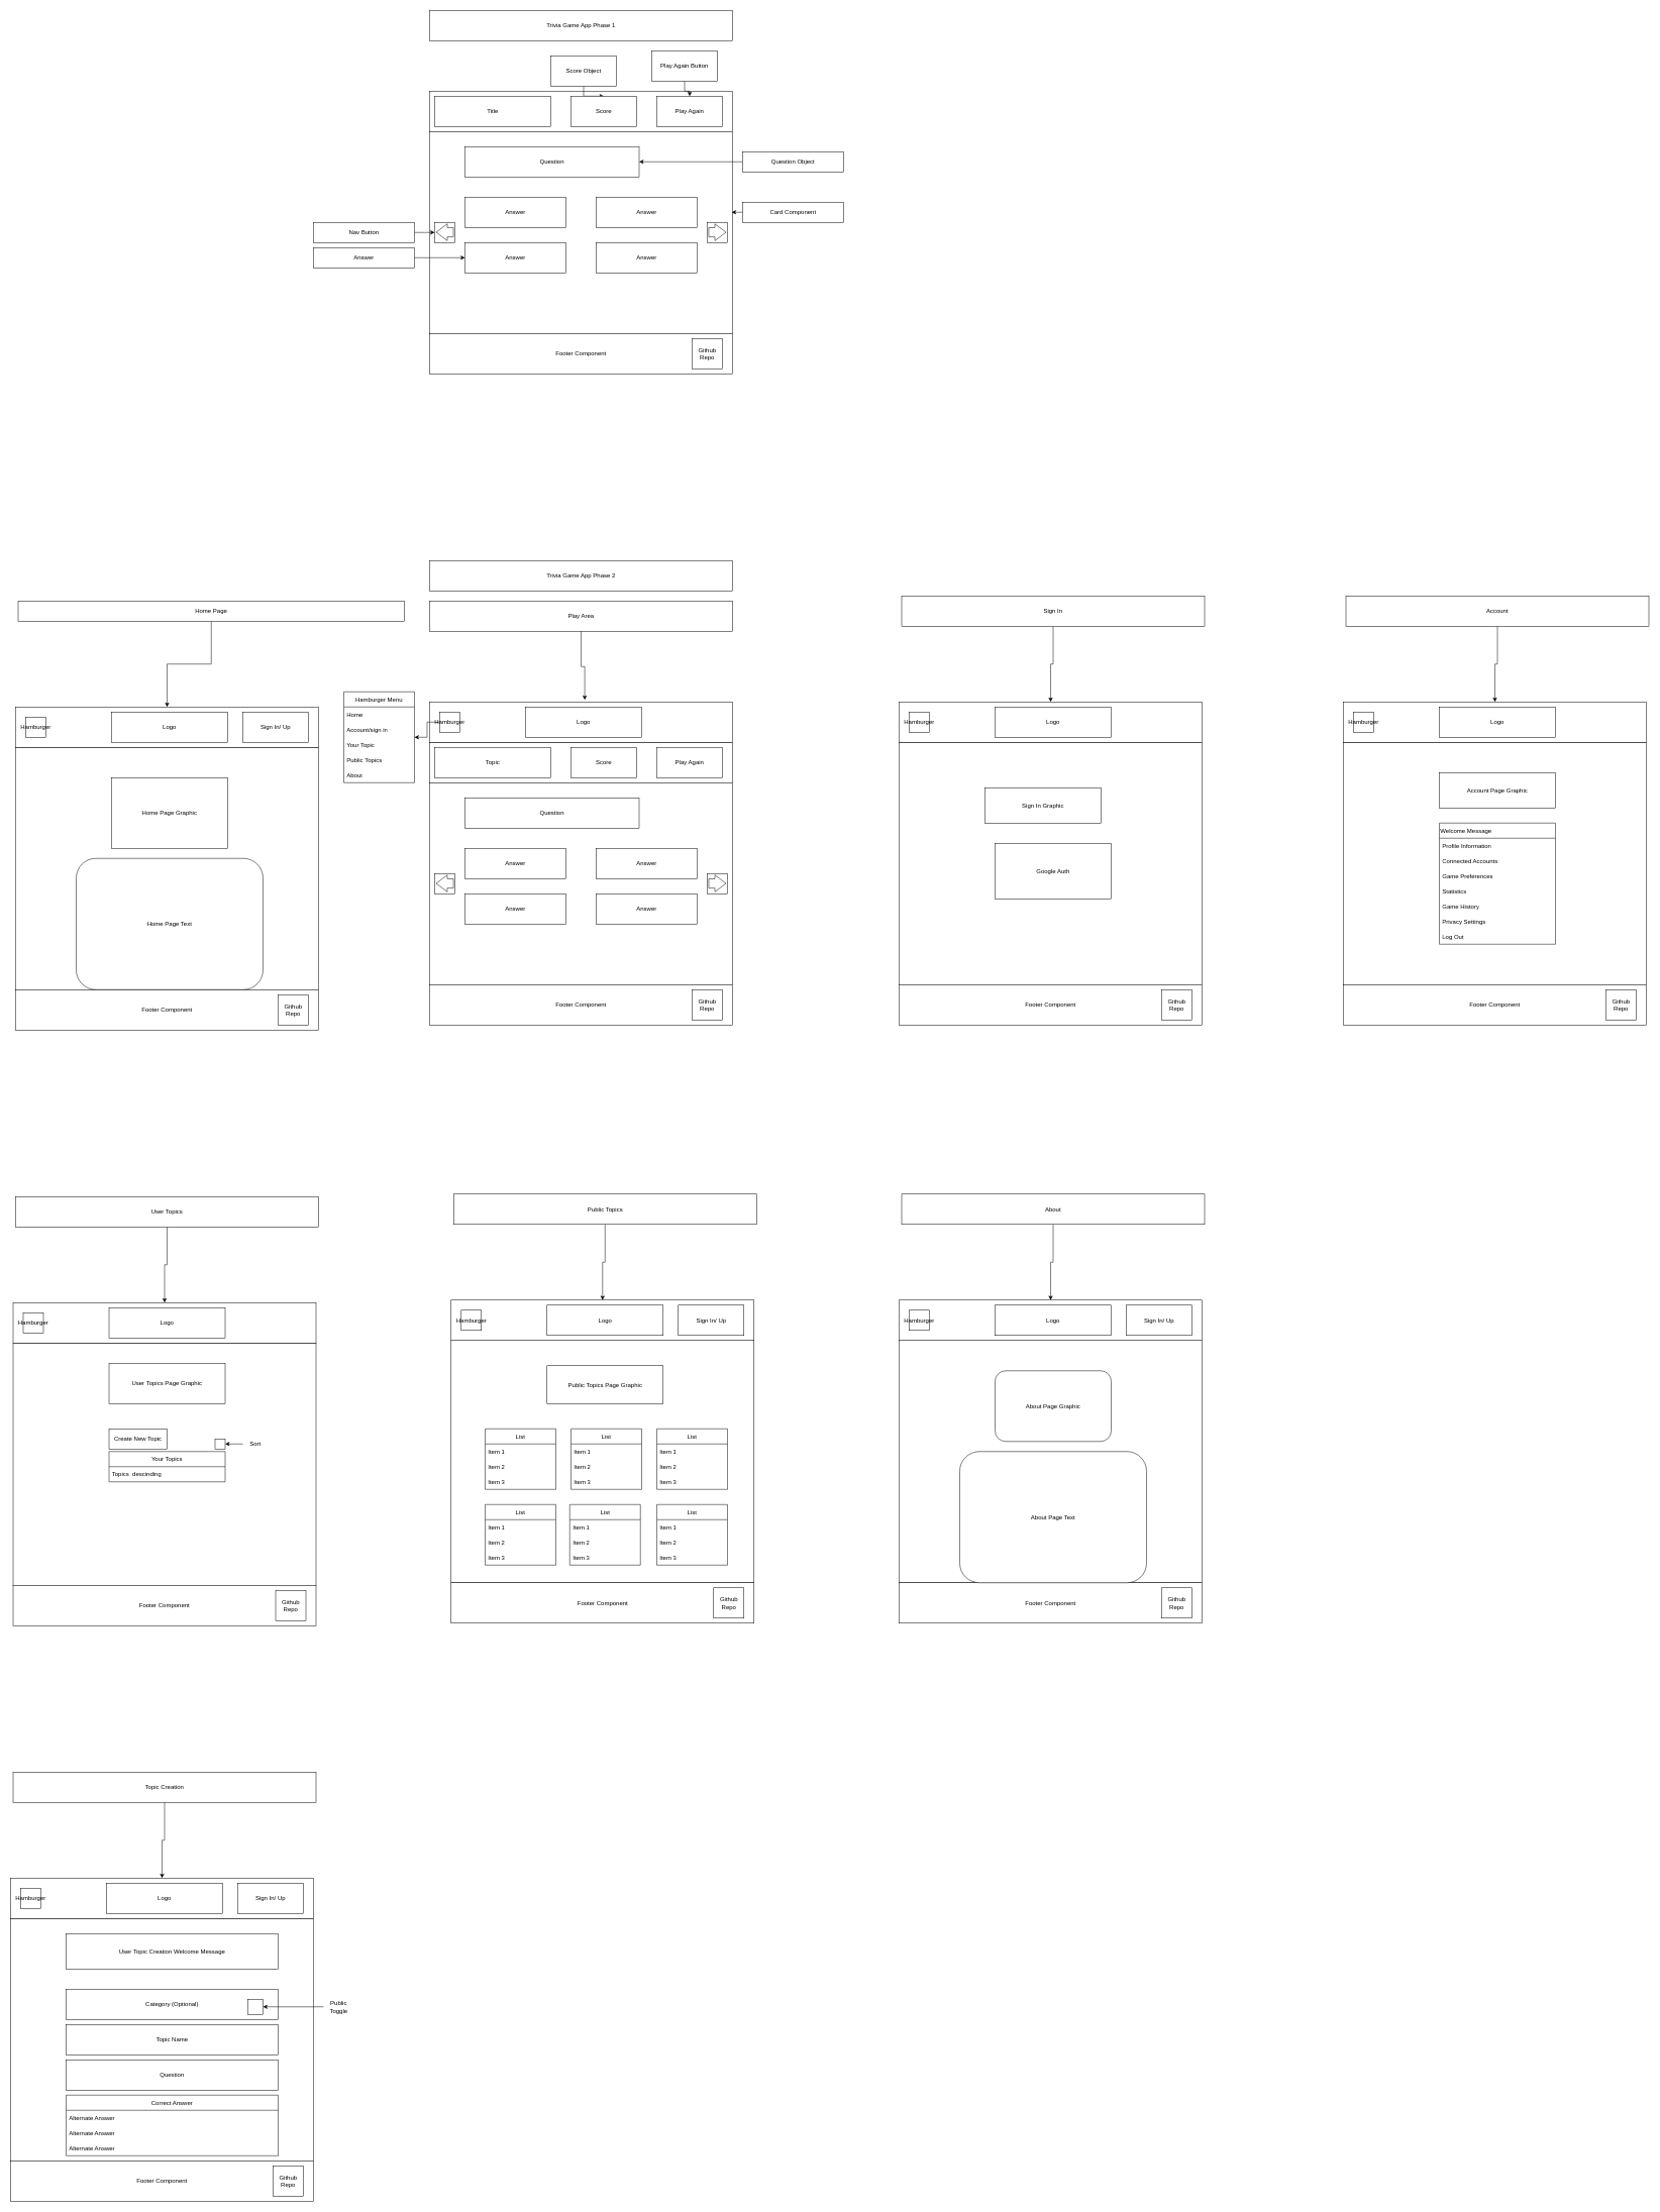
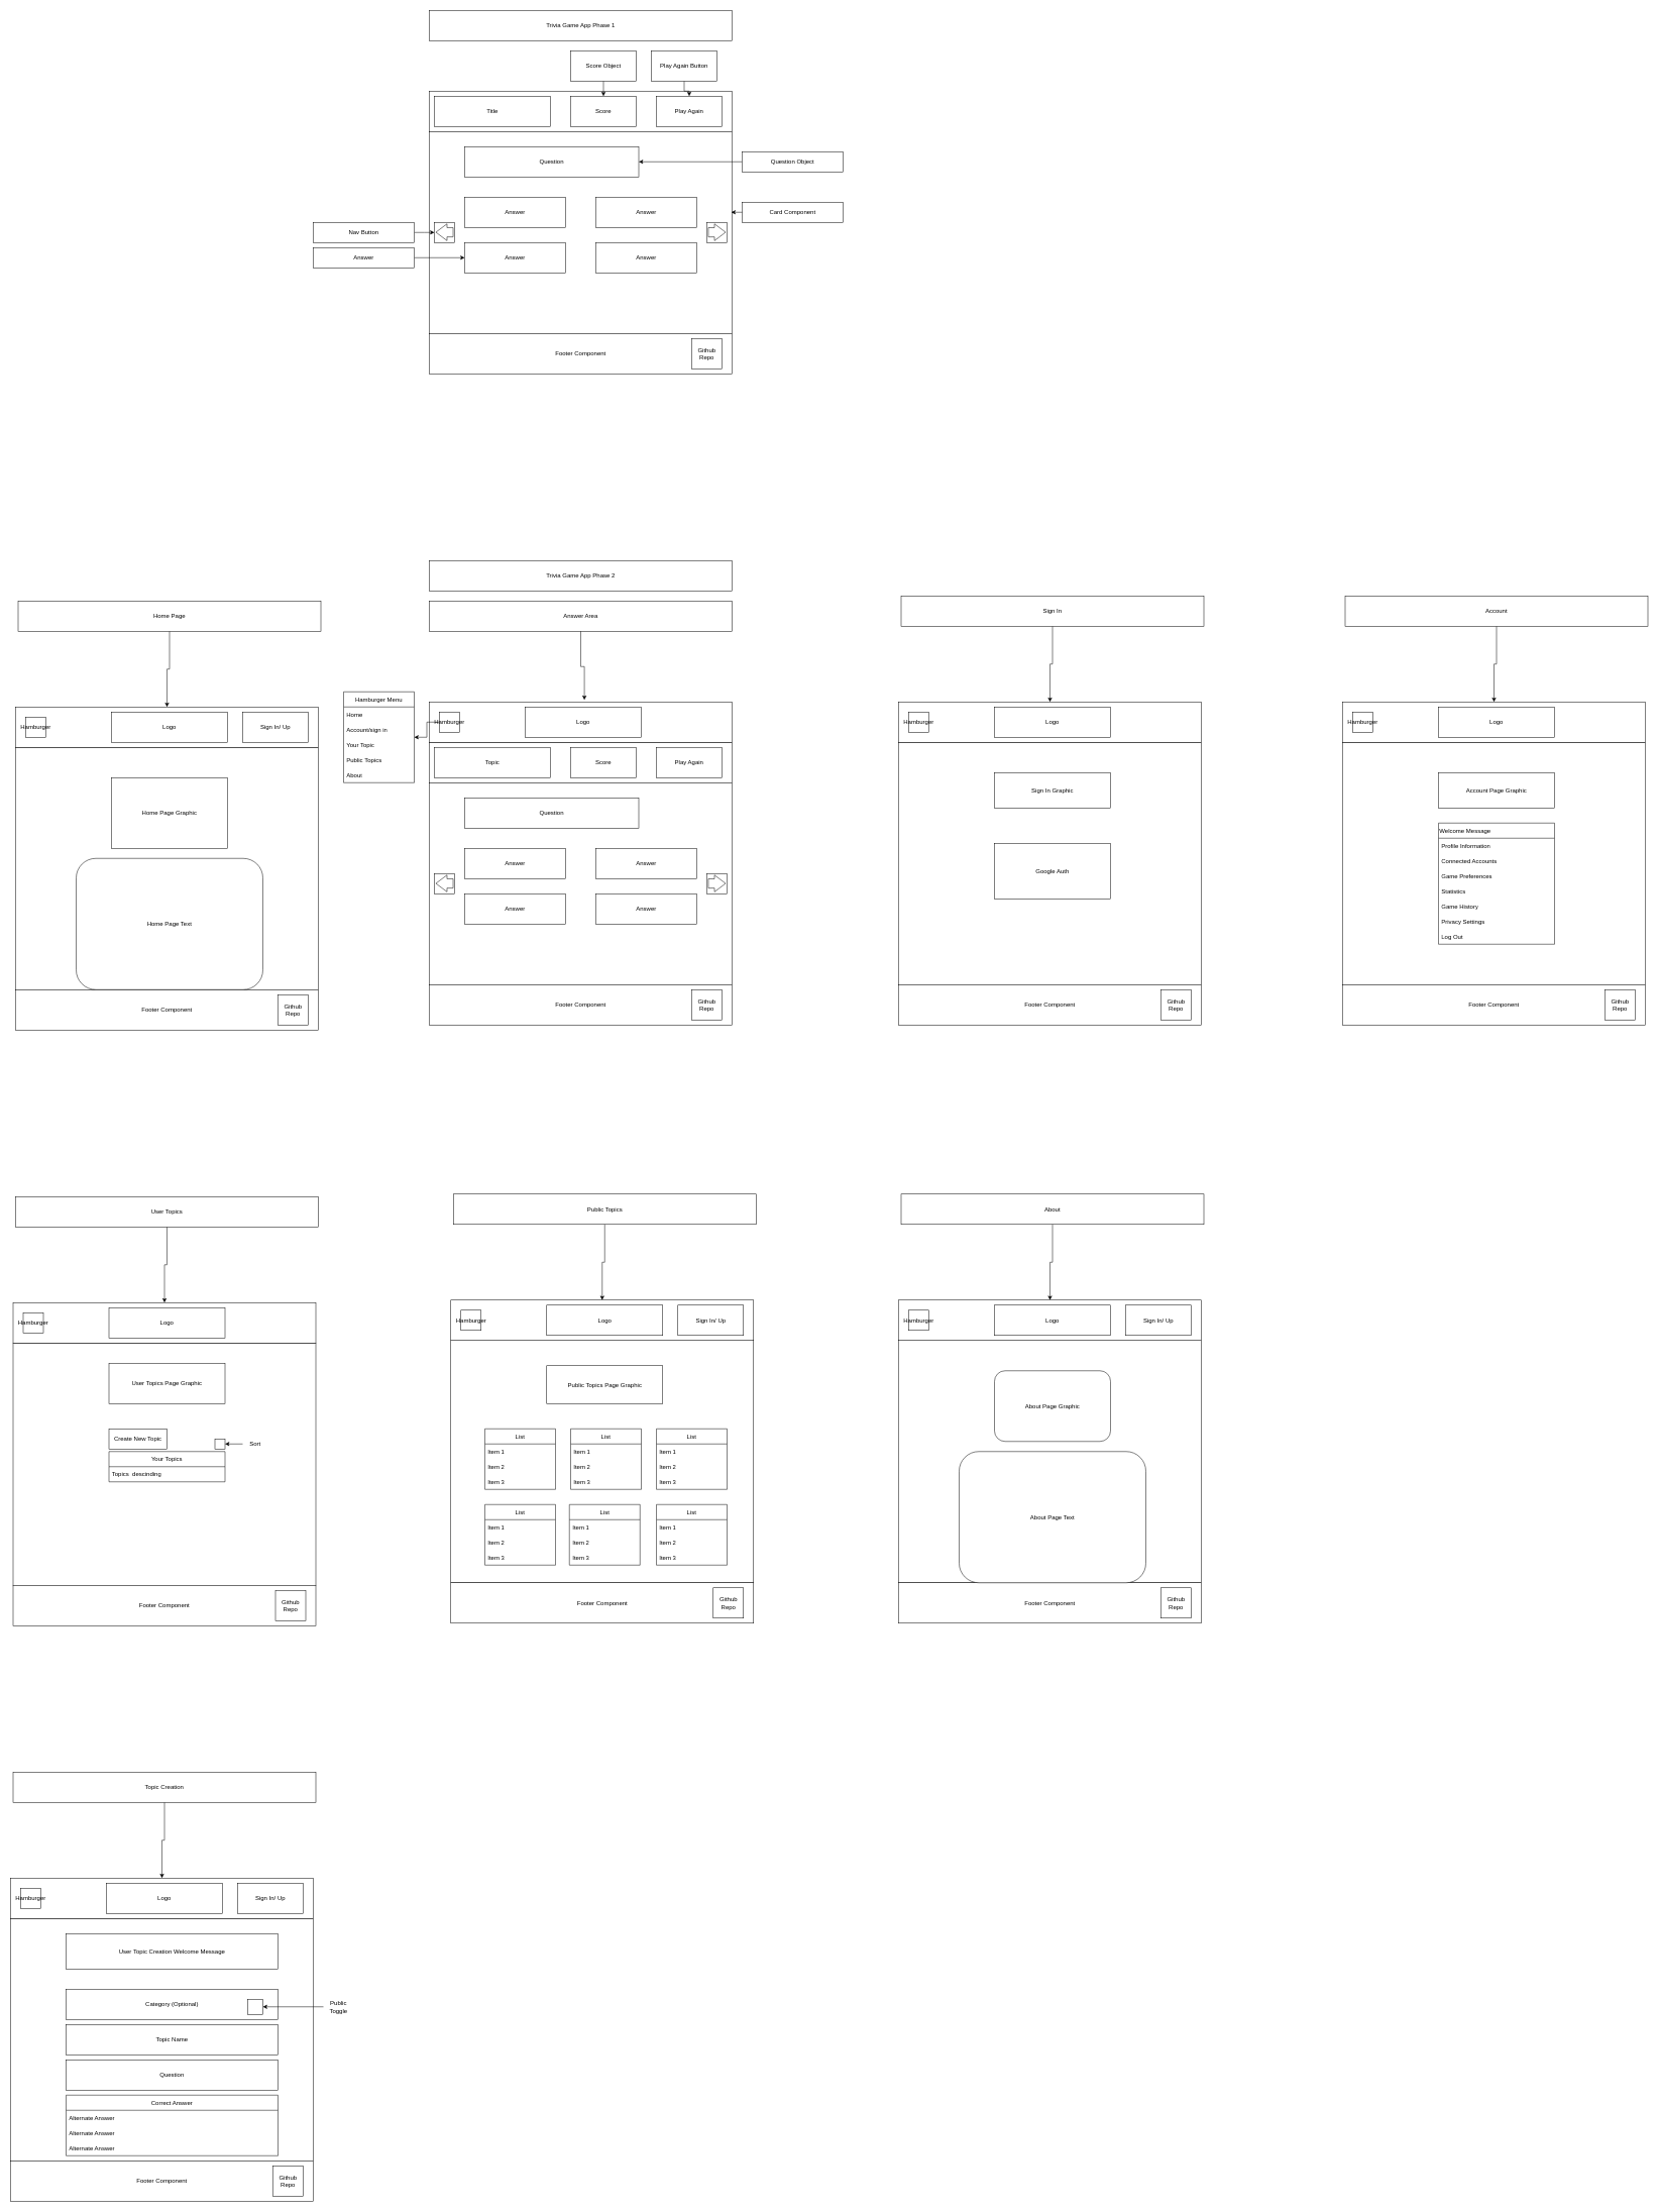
- <mxCell id="7" value="Score Object" style="rounded=0;whiteSpace=wrap;html=1;" parent="1" vertex="1"><mxGeometry x="1090" y="110" width="130" height="60" as="geometry" /></mxCell>
+ <mxCell id="7" value="Score Object" style="rounded=0;whiteSpace=wrap;html=1;" parent="1" vertex="1"><mxGeometry x="1130" y="100" width="130" height="60" as="geometry" /></mxCell>
- <mxCell id="71" value="Home Page" style="rounded=0;whiteSpace=wrap;html=1;" vertex="1" parent="1"><mxGeometry x="35" y="1190" width="765" height="40" as="geometry" /></mxCell>
+ <mxCell id="71" value="Home Page" style="rounded=0;whiteSpace=wrap;html=1;" vertex="1" parent="1"><mxGeometry x="35" y="1190" width="600" height="60" as="geometry" /></mxCell>
- <mxCell id="58" value="Play Area" style="rounded=0;whiteSpace=wrap;html=1;" vertex="1" parent="1"><mxGeometry x="850" y="1190" width="600" height="60" as="geometry" /></mxCell>
+ <mxCell id="58" value="Answer Area" style="rounded=0;whiteSpace=wrap;html=1;" vertex="1" parent="1"><mxGeometry x="850" y="1190" width="600" height="60" as="geometry" /></mxCell>
- <mxCell id="79" value="Sign In Graphic" style="rounded=0;whiteSpace=wrap;html=1;" vertex="1" parent="1"><mxGeometry x="1950" y="1560" width="230" height="70" as="geometry" /></mxCell>
+ <mxCell id="79" value="Sign In Graphic" style="rounded=0;whiteSpace=wrap;html=1;" vertex="1" parent="1"><mxGeometry x="1970" y="1530" width="230" height="70" as="geometry" /></mxCell>
